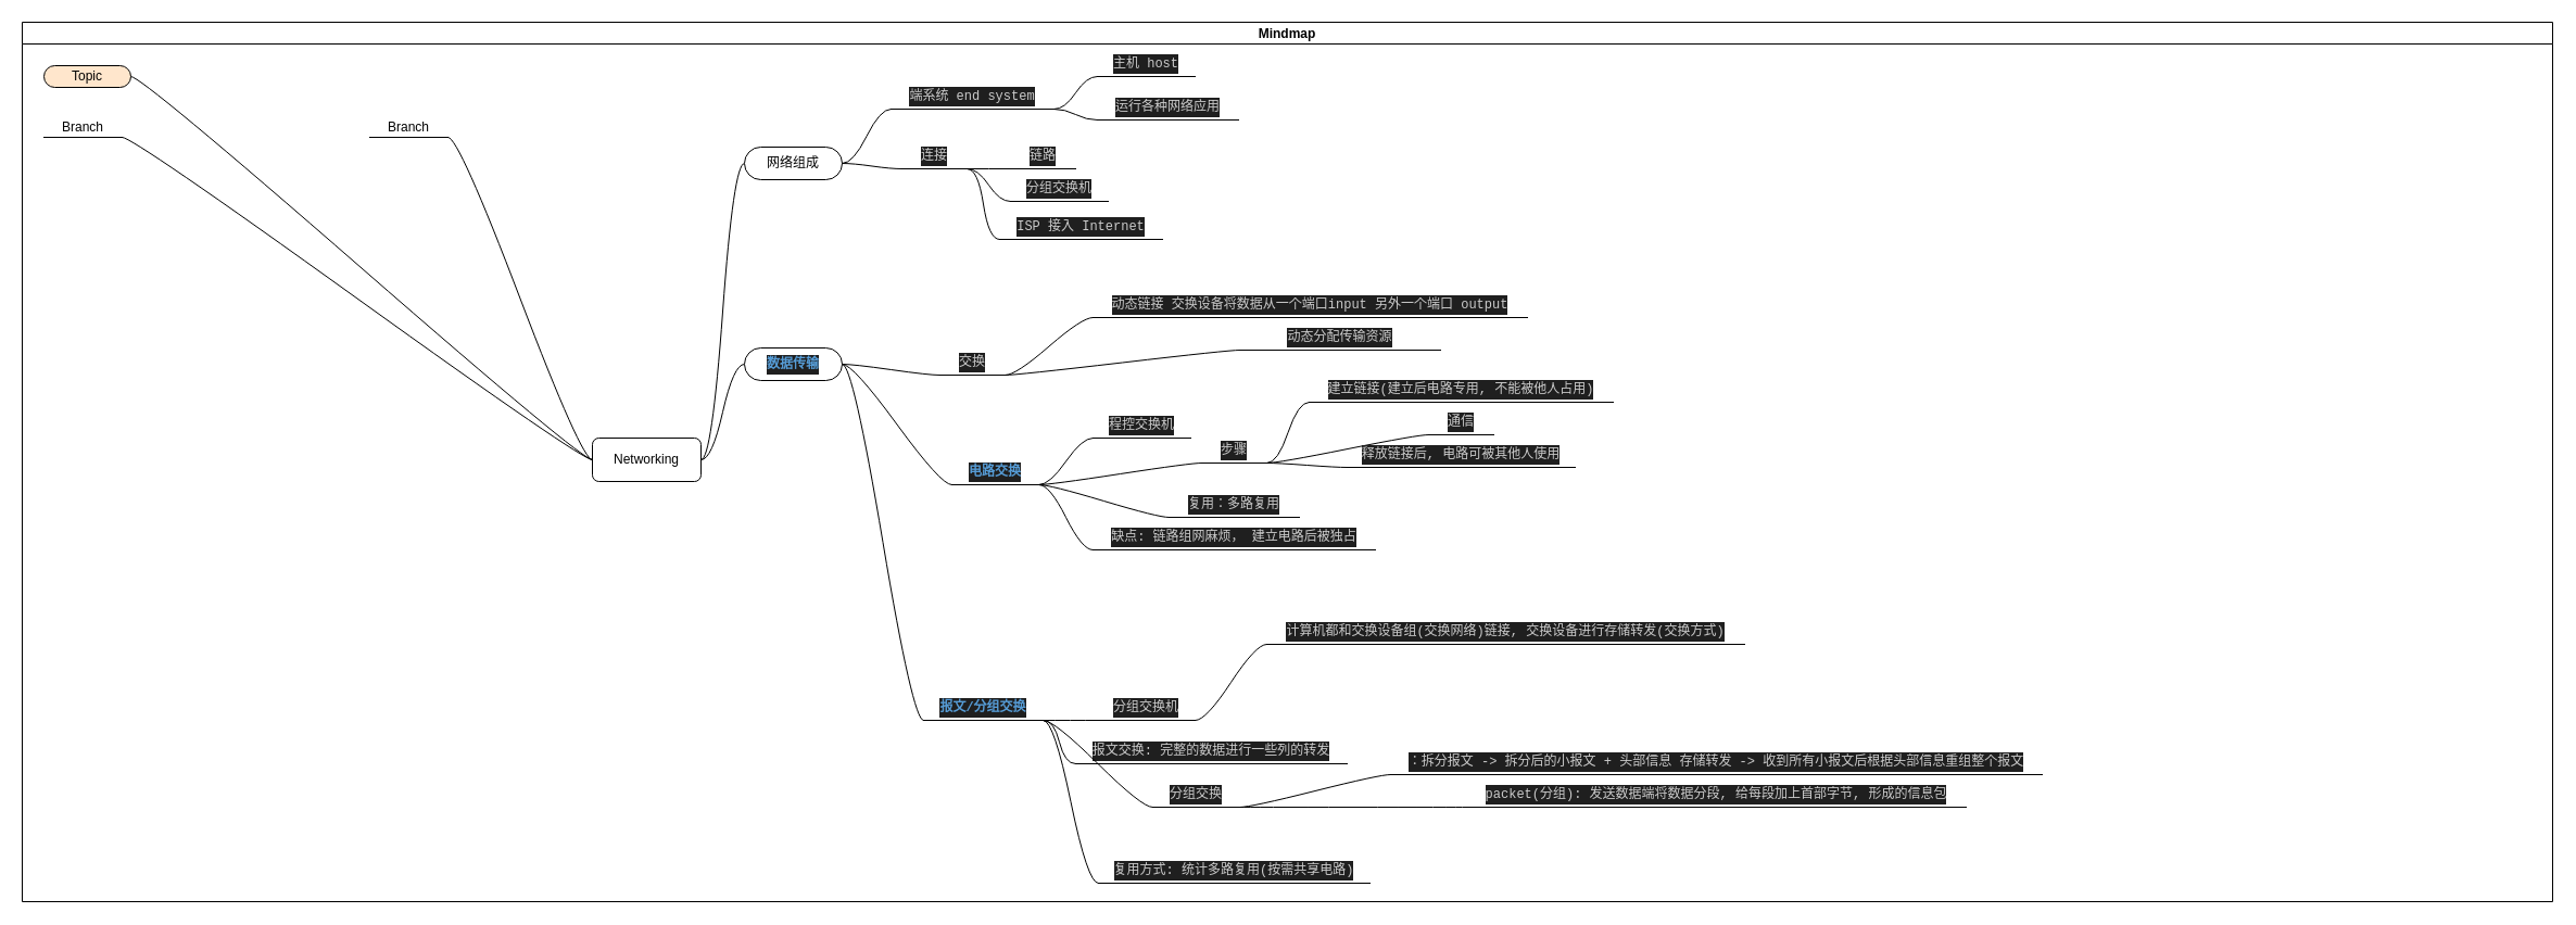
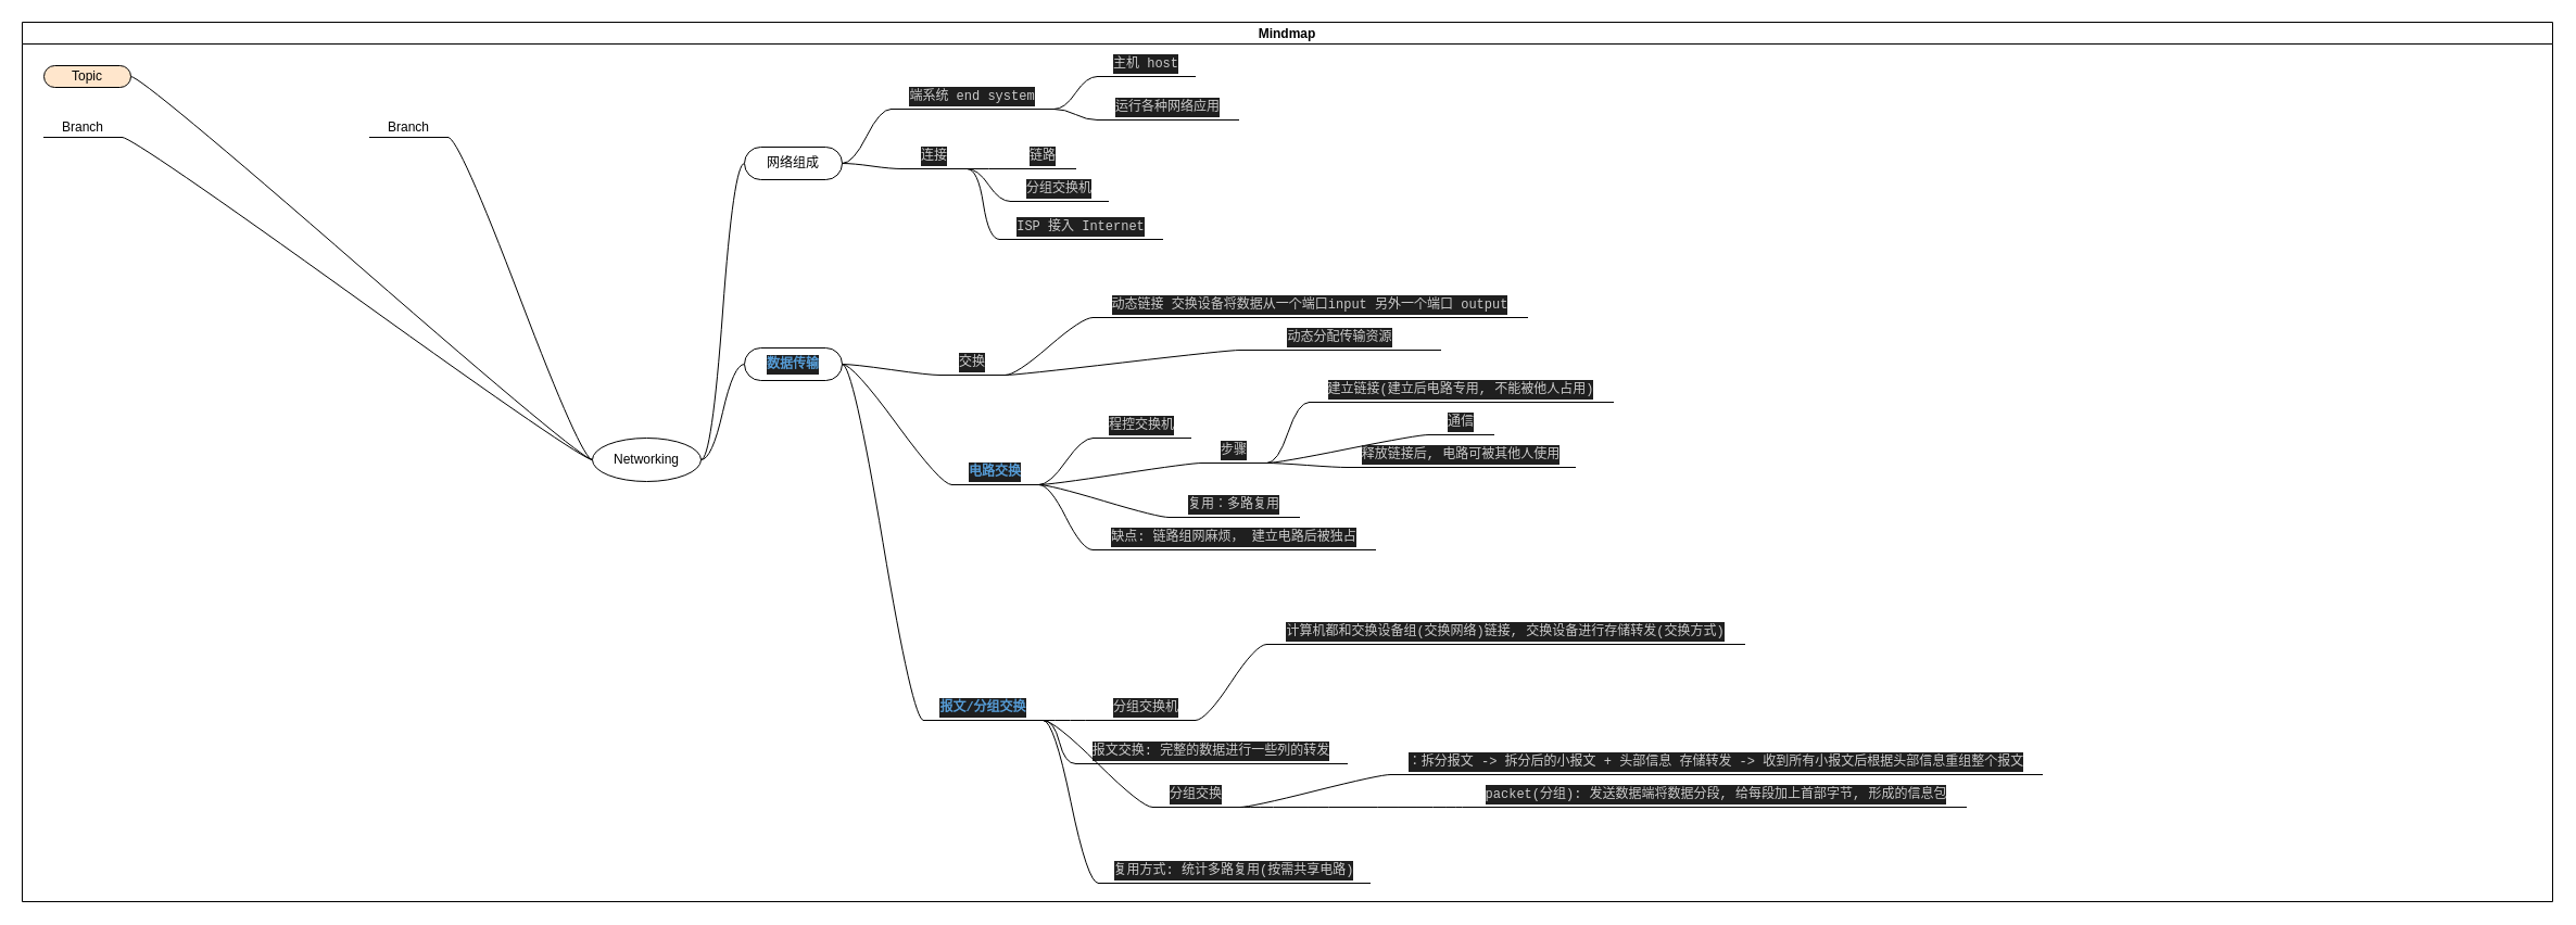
- <mxCell id="7" value="Networking" style="whiteSpace=wrap;html=1;align=center;treeFolding=1;treeMoving=1;newEdgeStyle={&quot;edgeStyle&quot;:&quot;entityRelationEdgeStyle&quot;,&quot;startArrow&quot;:&quot;none&quot;,&quot;endArrow&quot;:&quot;none&quot;,&quot;segment&quot;:10,&quot;curved&quot;:1};rounded=1;" parent="2" vertex="1"><mxGeometry x="525" y="383" width="100" height="40" as="geometry" /></mxCell>
+ <mxCell id="7" value="Networking" style="ellipse;whiteSpace=wrap;html=1;align=center;treeFolding=1;treeMoving=1;newEdgeStyle={&quot;edgeStyle&quot;:&quot;entityRelationEdgeStyle&quot;,&quot;startArrow&quot;:&quot;none&quot;,&quot;endArrow&quot;:&quot;none&quot;,&quot;segment&quot;:10,&quot;curved&quot;:1};" parent="2" vertex="1"><mxGeometry x="525" y="383" width="100" height="40" as="geometry" /></mxCell>
